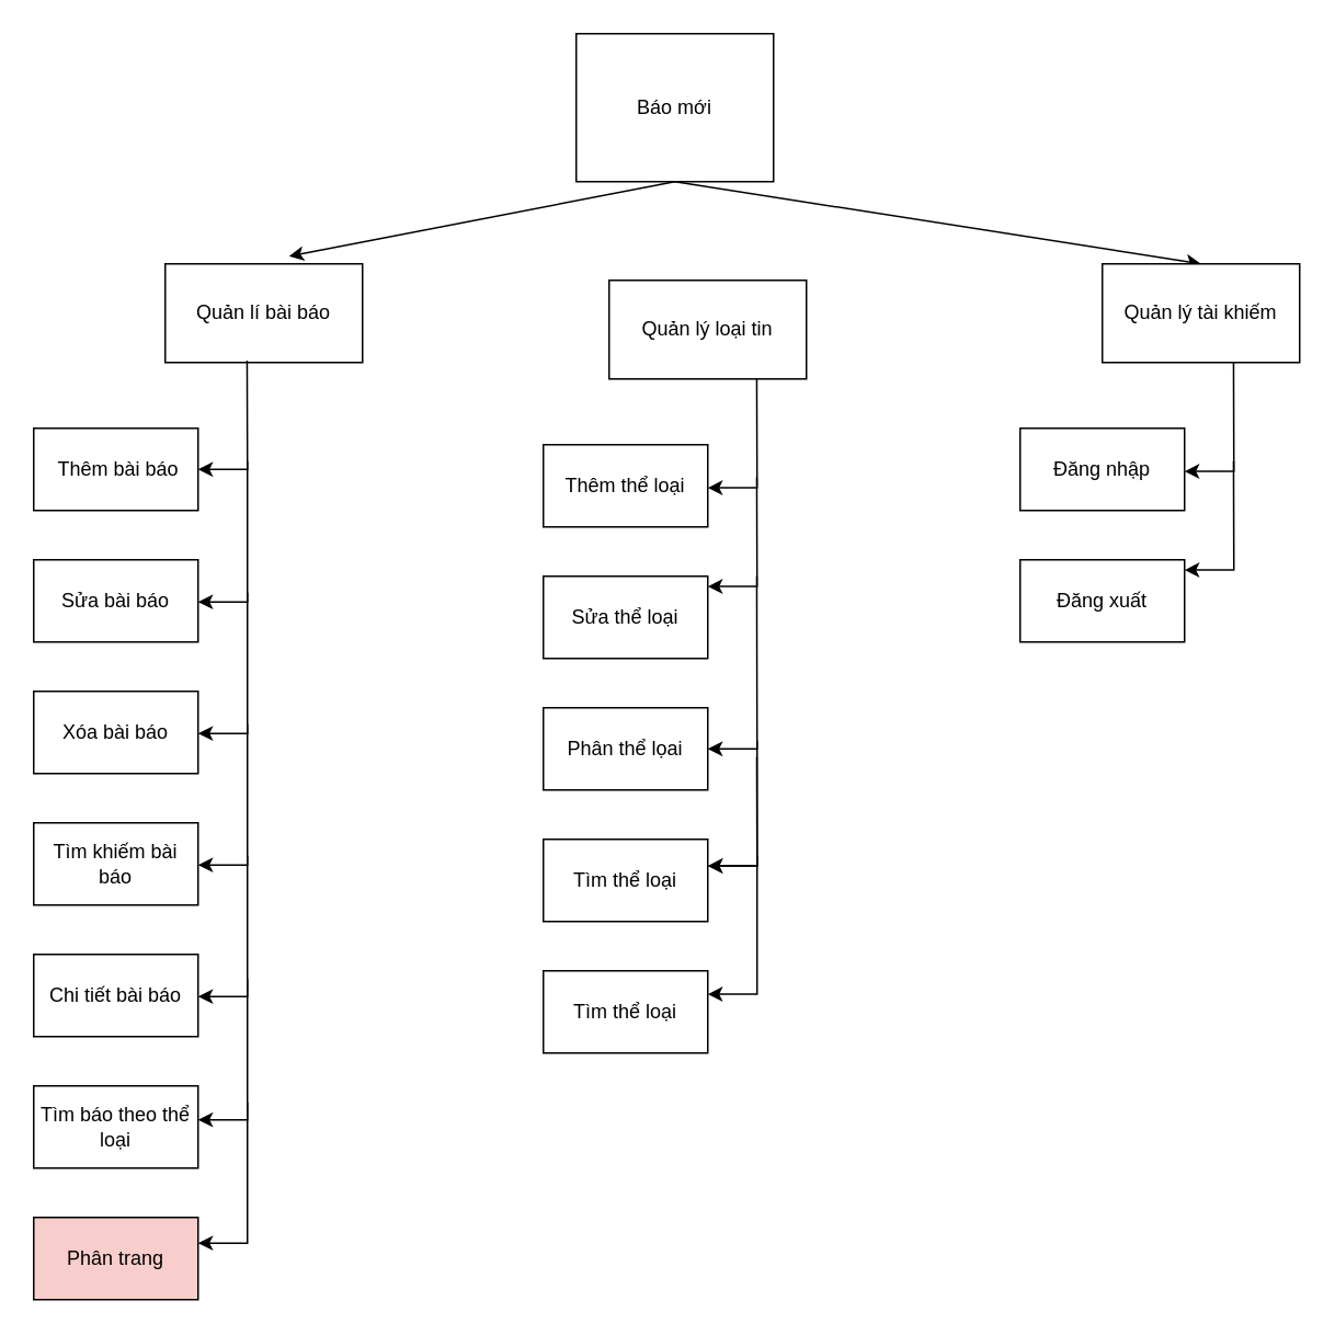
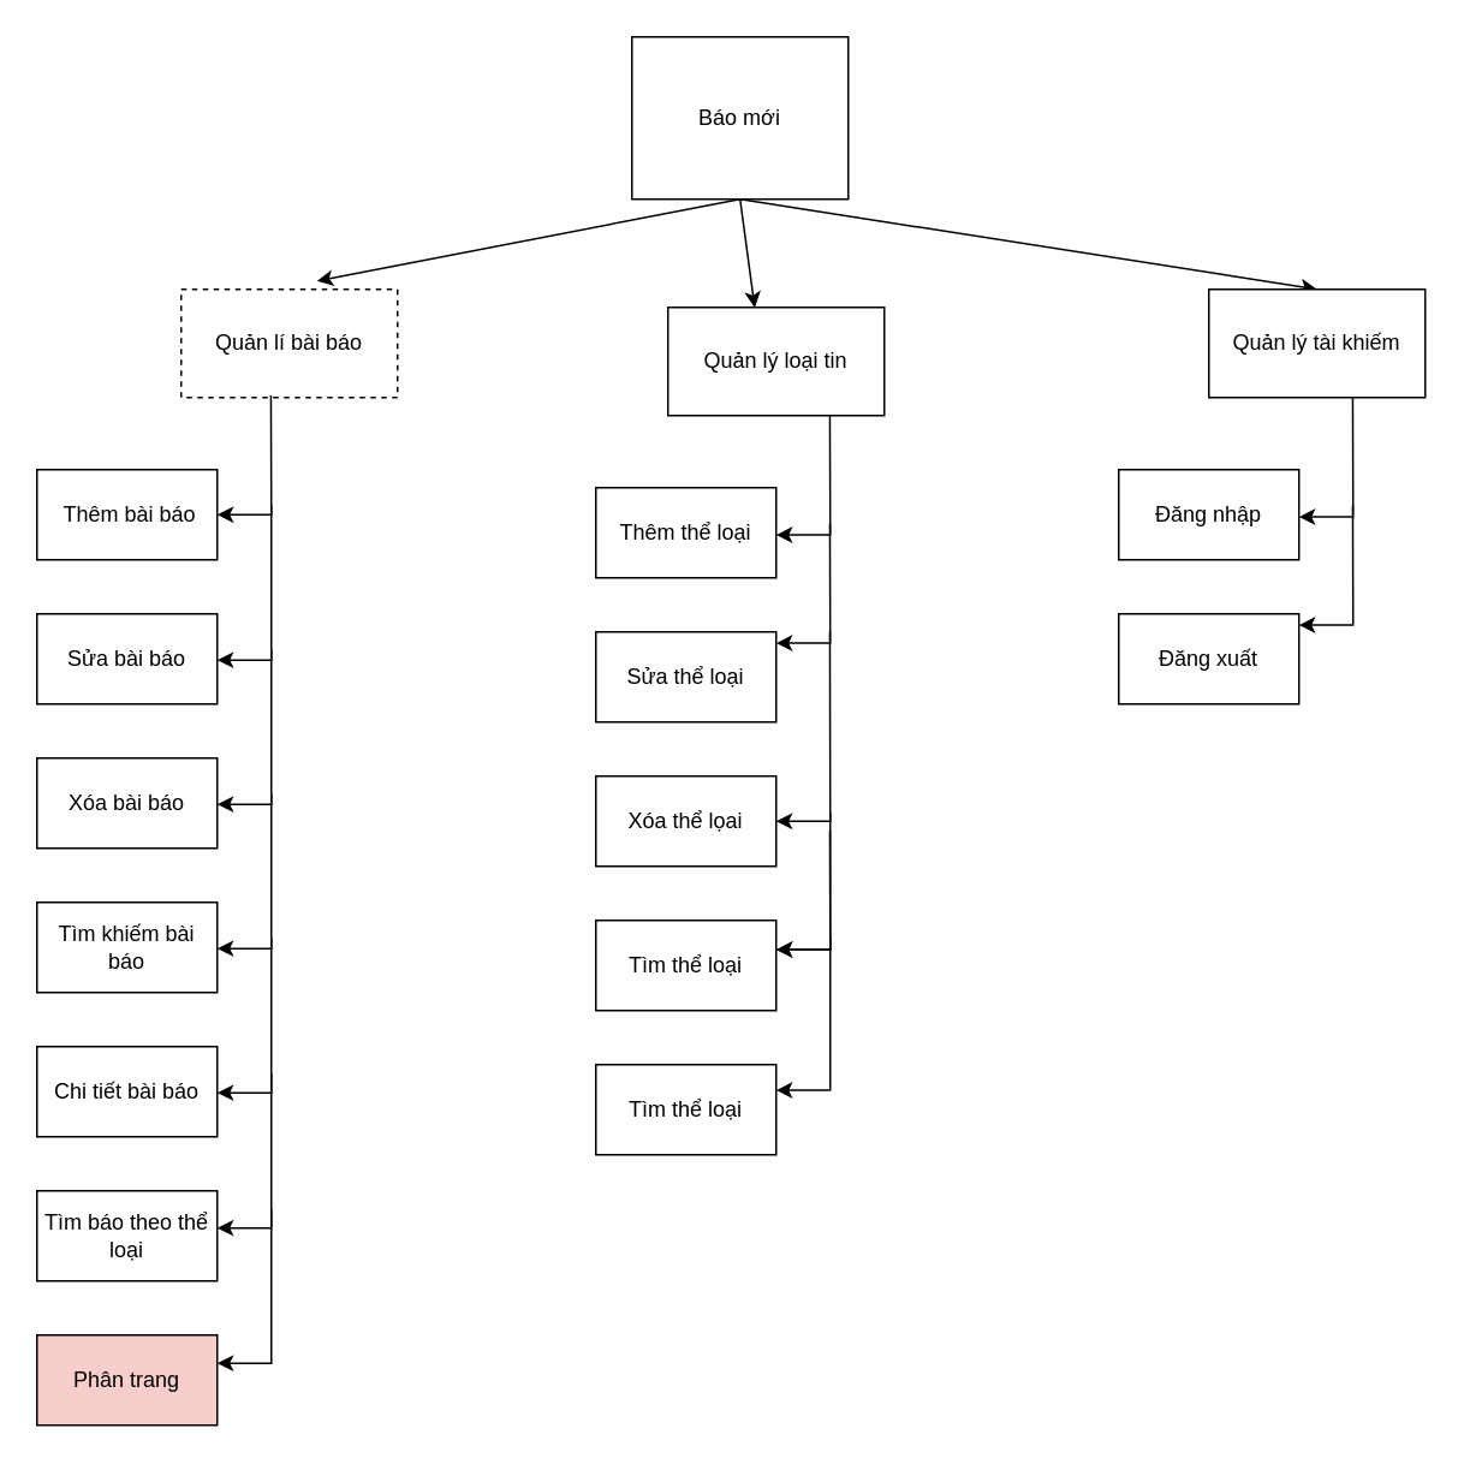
+ <mxCell id="19" value="" style="endArrow=classic;html=1;rounded=0;entryX=0.401;entryY=0.004;entryDx=0;entryDy=0;exitX=0.5;exitY=1;exitDx=0;exitDy=0;entryPerimeter=0;" parent="1" source="2" target="26" edge="1"><mxGeometry width="50" height="50" relative="1" as="geometry"><mxPoint x="460" y="84.62" as="sourcePoint" /><mxPoint x="330" y="160" as="targetPoint" /><Array as="points" /></mxGeometry></mxCell>
- <mxCell id="3" value="Quản lí bài báo" style="rounded=0;whiteSpace=wrap;html=1;" parent="1" vertex="1"><mxGeometry x="100" y="160" width="120" height="60" as="geometry" /></mxCell>
+ <mxCell id="3" value="Quản lí bài báo" style="rounded=0;whiteSpace=wrap;html=1;dashed=1;" parent="1" vertex="1"><mxGeometry x="100" y="160" width="120" height="60" as="geometry" /></mxCell>
- <mxCell id="29" value="Phân thể lọai" style="rounded=0;whiteSpace=wrap;html=1;" parent="1" vertex="1"><mxGeometry x="330" y="430" width="100" height="50" as="geometry" /></mxCell>
+ <mxCell id="29" value="Xóa thể lọai" style="rounded=0;whiteSpace=wrap;html=1;" parent="1" vertex="1"><mxGeometry x="330" y="430" width="100" height="50" as="geometry" /></mxCell>
